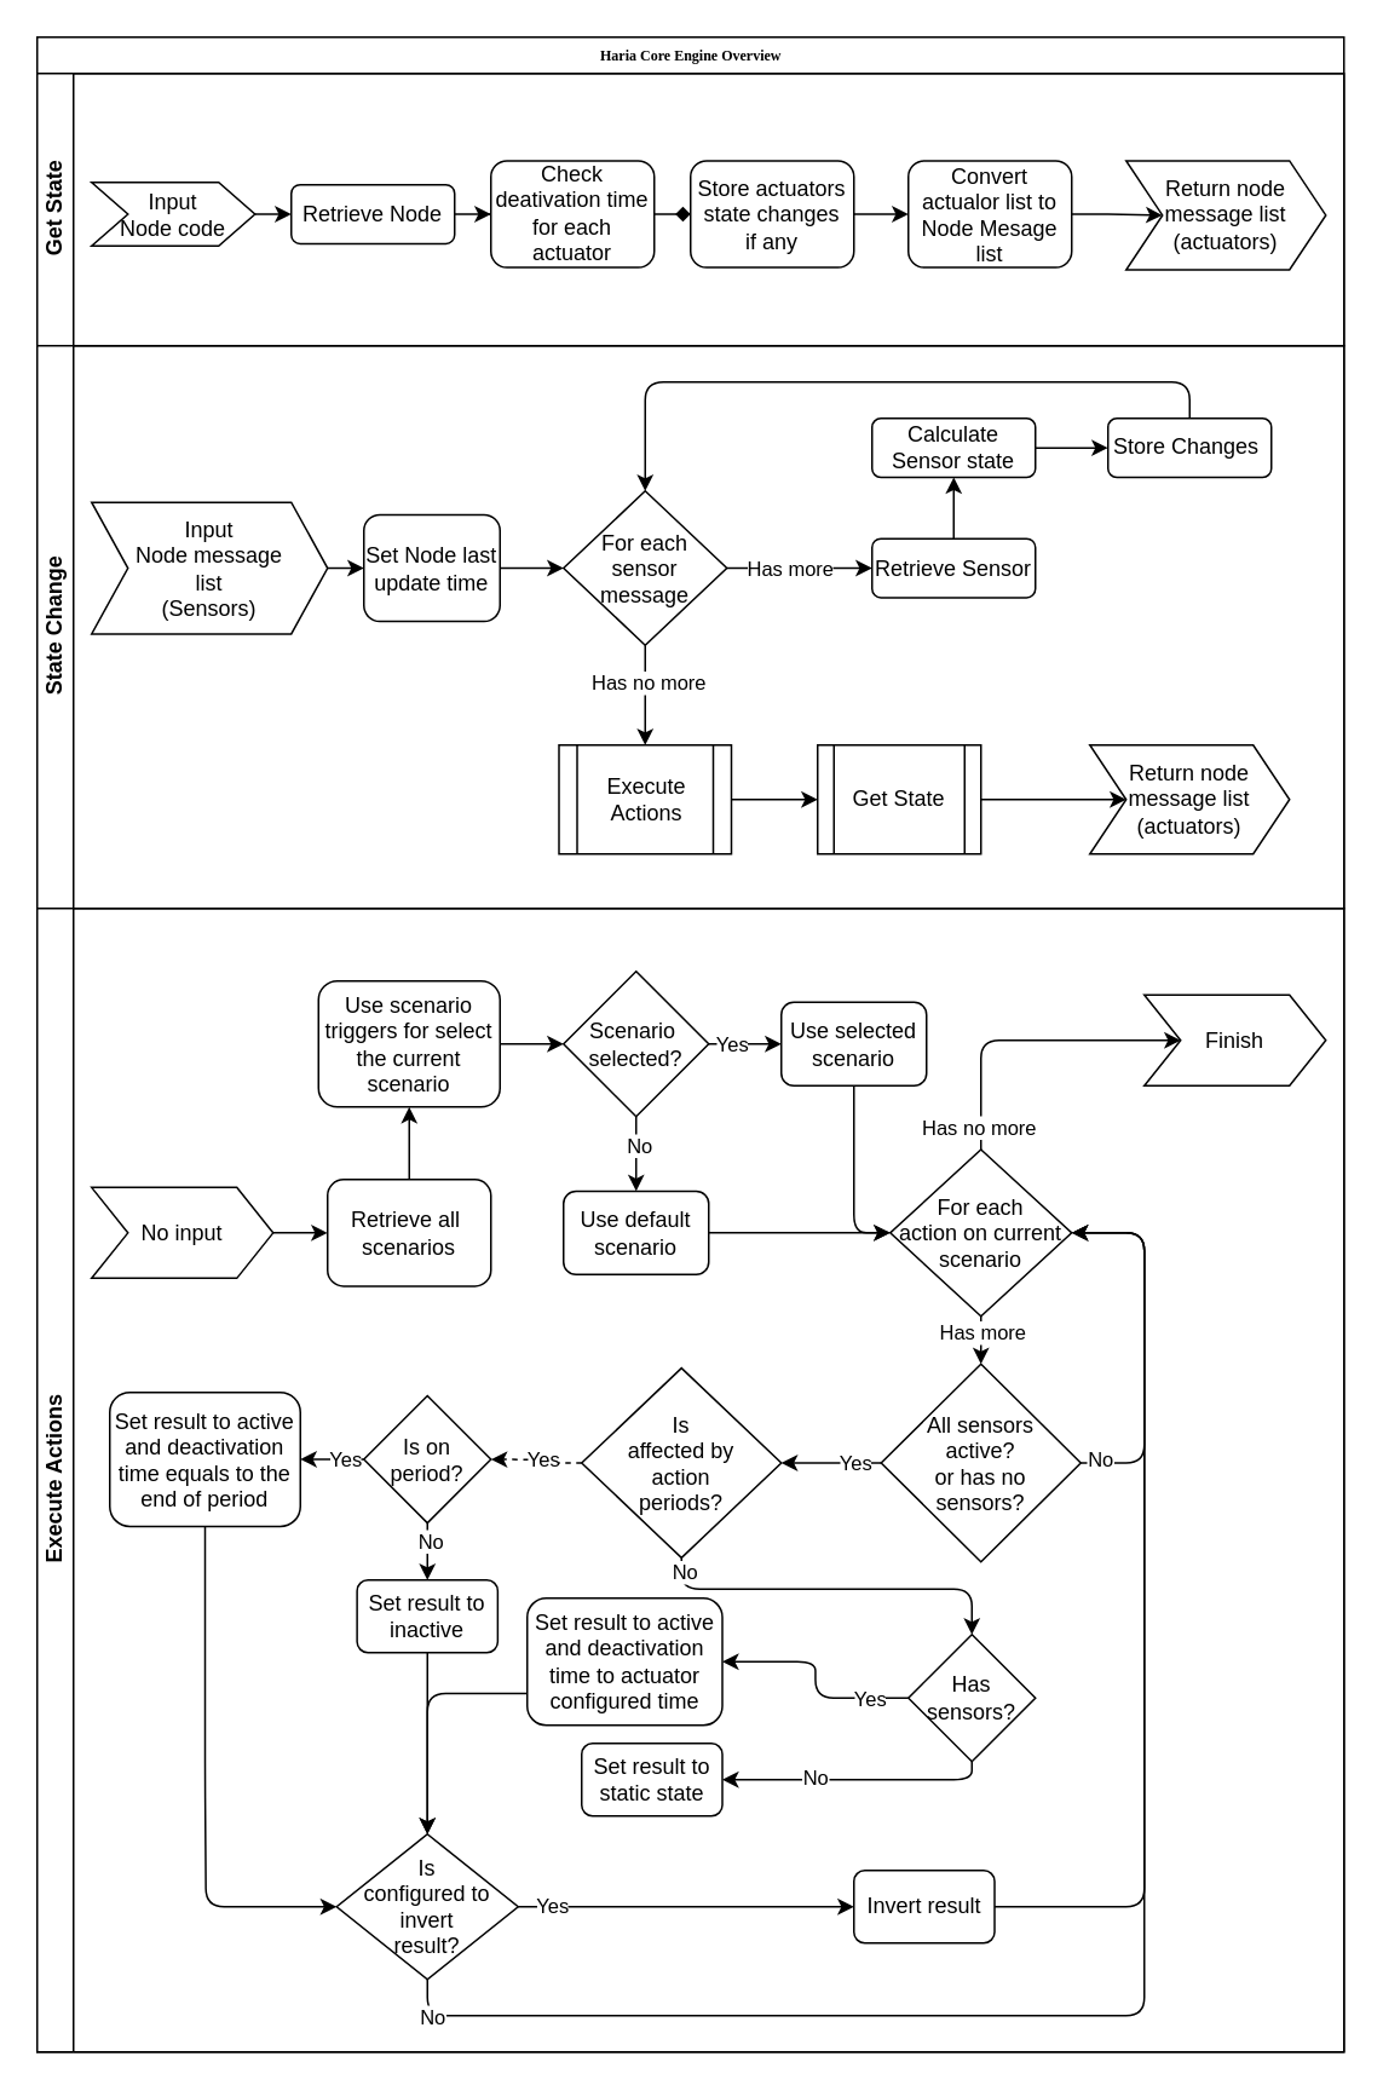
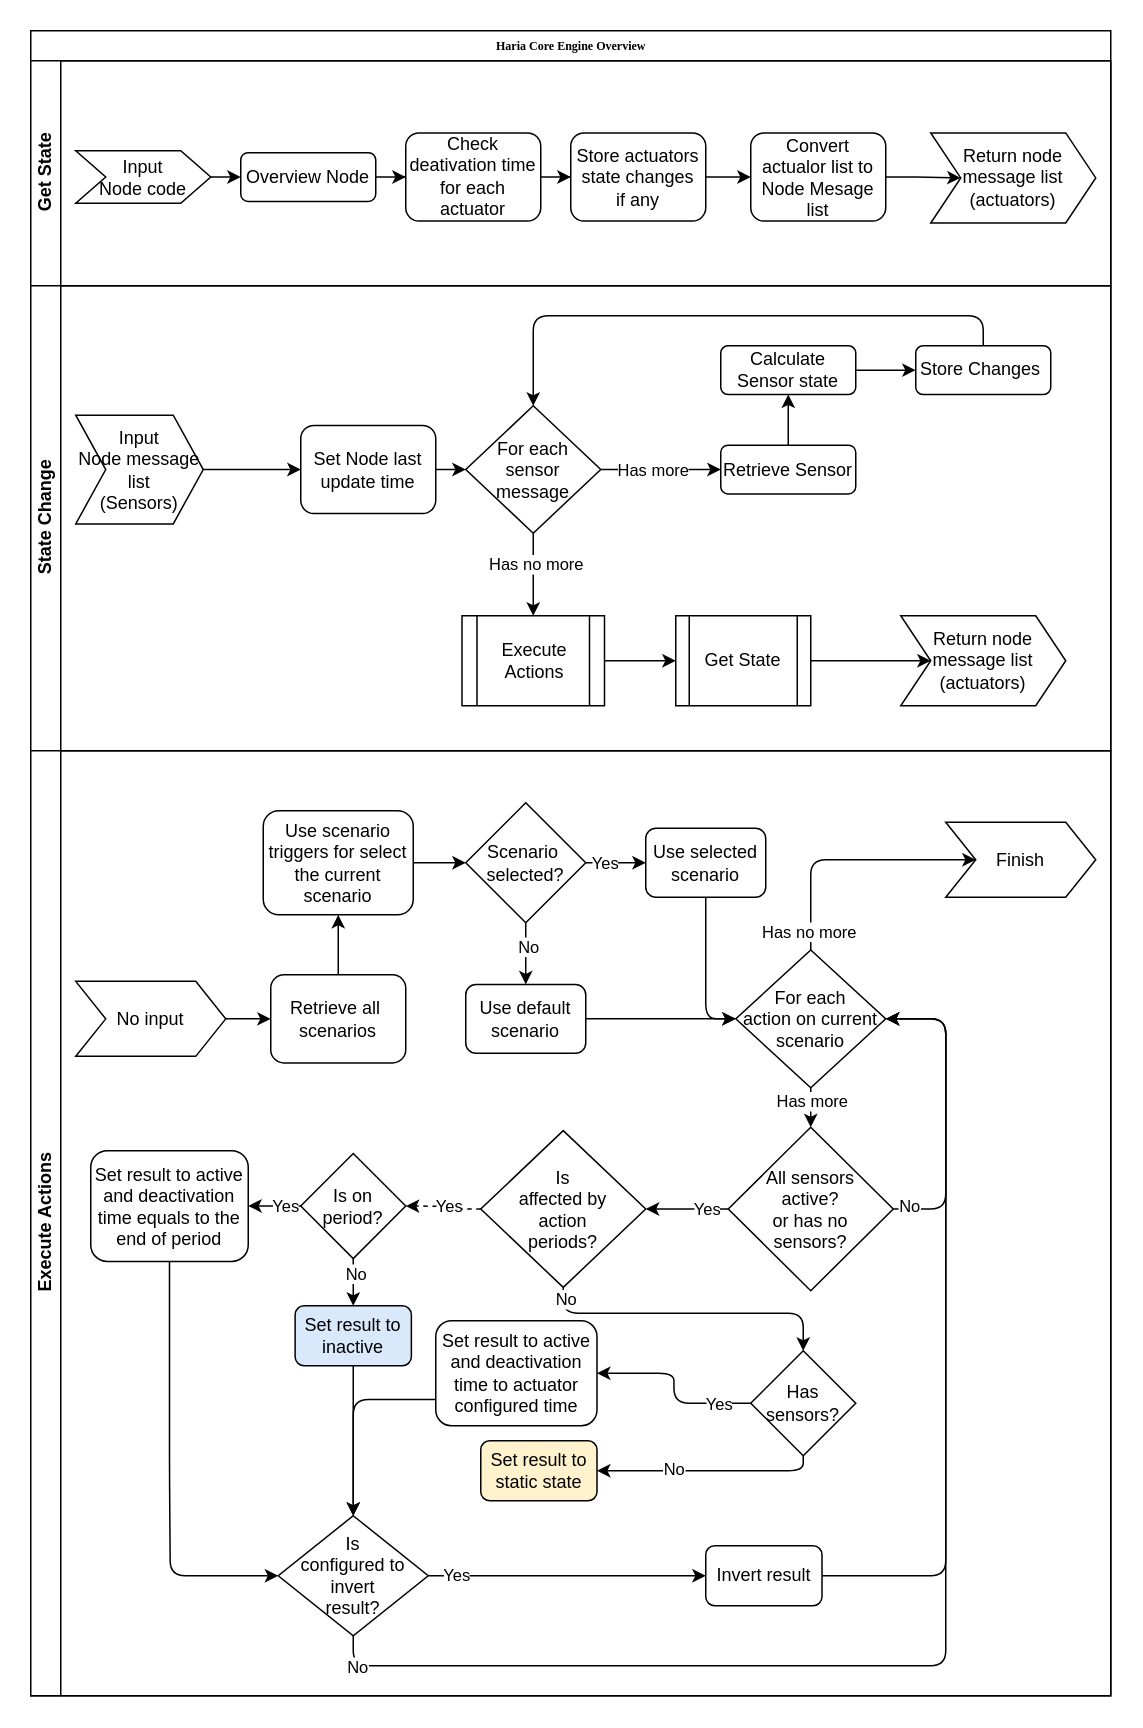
- <mxCell id="8" style="edgeStyle=orthogonalEdgeStyle;rounded=0;orthogonalLoop=1;jettySize=auto;html=1;exitX=1;exitY=0.5;exitDx=0;exitDy=0;endArrow=diamond;" edge="1" parent="3" source="9" target="11"><mxGeometry relative="1" as="geometry" /></mxCell>
+ <mxCell id="8" style="edgeStyle=orthogonalEdgeStyle;rounded=0;orthogonalLoop=1;jettySize=auto;html=1;exitX=1;exitY=0.5;exitDx=0;exitDy=0;" edge="1" parent="3" source="9" target="11"><mxGeometry relative="1" as="geometry" /></mxCell>
- <mxCell id="7" value="Retrieve Node" style="rounded=1;whiteSpace=wrap;html=1;" vertex="1" parent="3"><mxGeometry x="140" y="61.25" width="90" height="32.5" as="geometry" /></mxCell>
+ <mxCell id="7" value="Overview Node" style="rounded=1;whiteSpace=wrap;html=1;" vertex="1" parent="3"><mxGeometry x="140" y="61.25" width="90" height="32.5" as="geometry" /></mxCell>
- <mxCell id="17" value="&lt;font style=&quot;font-size: 12px&quot;&gt;Input&lt;br&gt;Node message &lt;br&gt;list&lt;br&gt;(Sensors)&lt;br&gt;&lt;/font&gt;" style="shape=step;perimeter=stepPerimeter;whiteSpace=wrap;html=1;fixedSize=1;" vertex="1" parent="15"><mxGeometry x="30" y="86.26" width="130" height="72.5" as="geometry" /></mxCell>
+ <mxCell id="17" value="&lt;font style=&quot;font-size: 12px&quot;&gt;Input&lt;br&gt;Node message &lt;br&gt;list&lt;br&gt;(Sensors)&lt;br&gt;&lt;/font&gt;" style="shape=step;perimeter=stepPerimeter;whiteSpace=wrap;html=1;fixedSize=1;" vertex="1" parent="15"><mxGeometry x="30" y="86.26" width="85" height="72.5" as="geometry" /></mxCell>
- <mxCell id="19" value="Set Node last update time" style="rounded=1;whiteSpace=wrap;html=1;" vertex="1" parent="15"><mxGeometry x="180" y="93.13" width="75" height="58.75" as="geometry" /></mxCell>
+ <mxCell id="19" value="Set Node last update time" style="rounded=1;whiteSpace=wrap;html=1;" vertex="1" parent="15"><mxGeometry x="180" y="93.13" width="90" height="58.75" as="geometry" /></mxCell>
- <mxCell id="74" value="Set result to inactive" style="rounded=1;whiteSpace=wrap;html=1;" vertex="1" parent="36"><mxGeometry x="176.25" y="370" width="77.5" height="40" as="geometry" /></mxCell>
+ <mxCell id="74" value="Set result to inactive" style="rounded=1;whiteSpace=wrap;html=1;fillColor=#dae8fc;" vertex="1" parent="36"><mxGeometry x="176.25" y="370" width="77.5" height="40" as="geometry" /></mxCell>
- <mxCell id="91" value="Set result to static state" style="rounded=1;whiteSpace=wrap;html=1;" vertex="1" parent="36"><mxGeometry x="300" y="460" width="77.5" height="40" as="geometry" /></mxCell>
+ <mxCell id="91" value="Set result to static state" style="rounded=1;whiteSpace=wrap;html=1;fillColor=#fff2cc;" vertex="1" parent="36"><mxGeometry x="300" y="460" width="77.5" height="40" as="geometry" /></mxCell>
